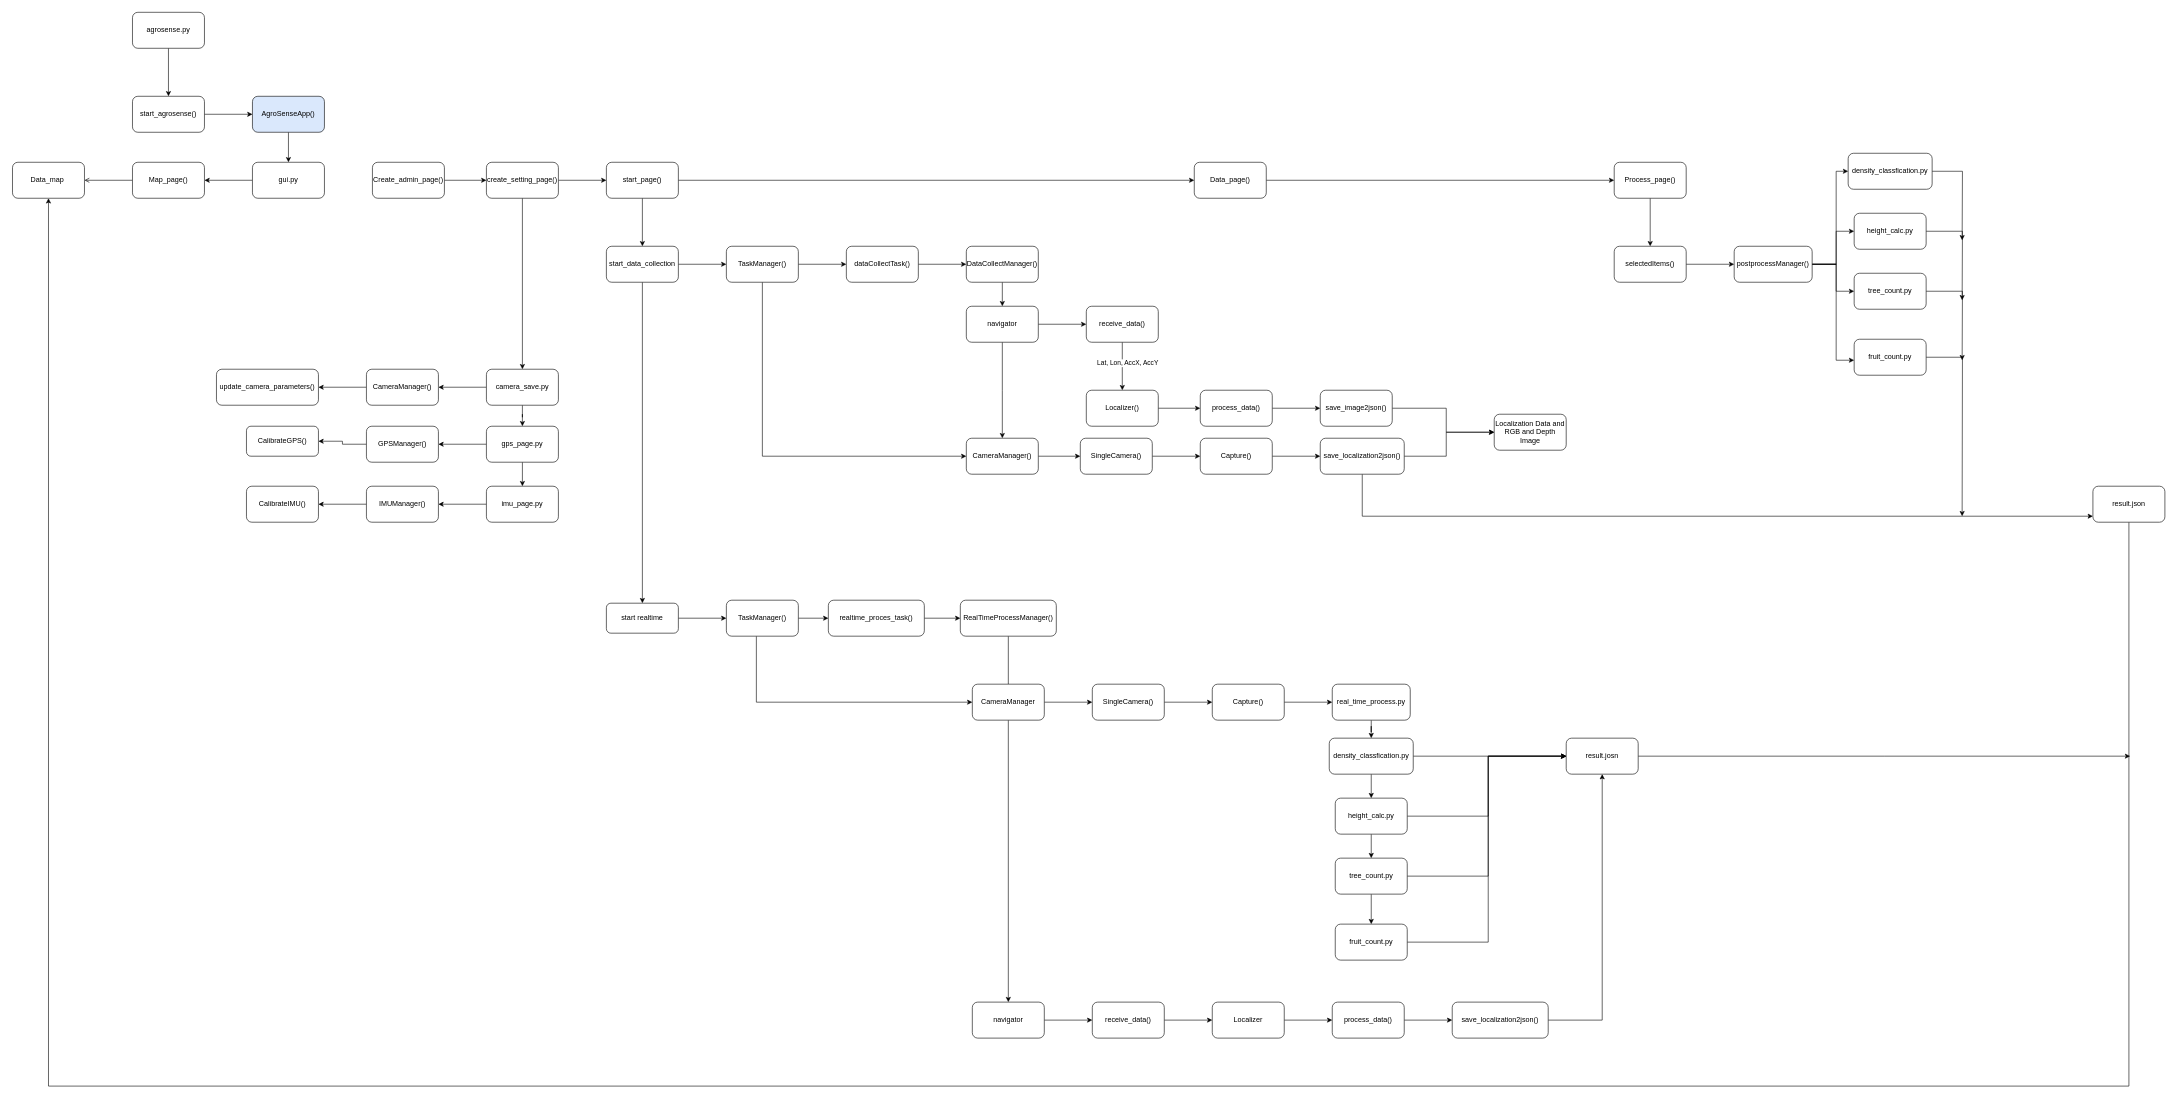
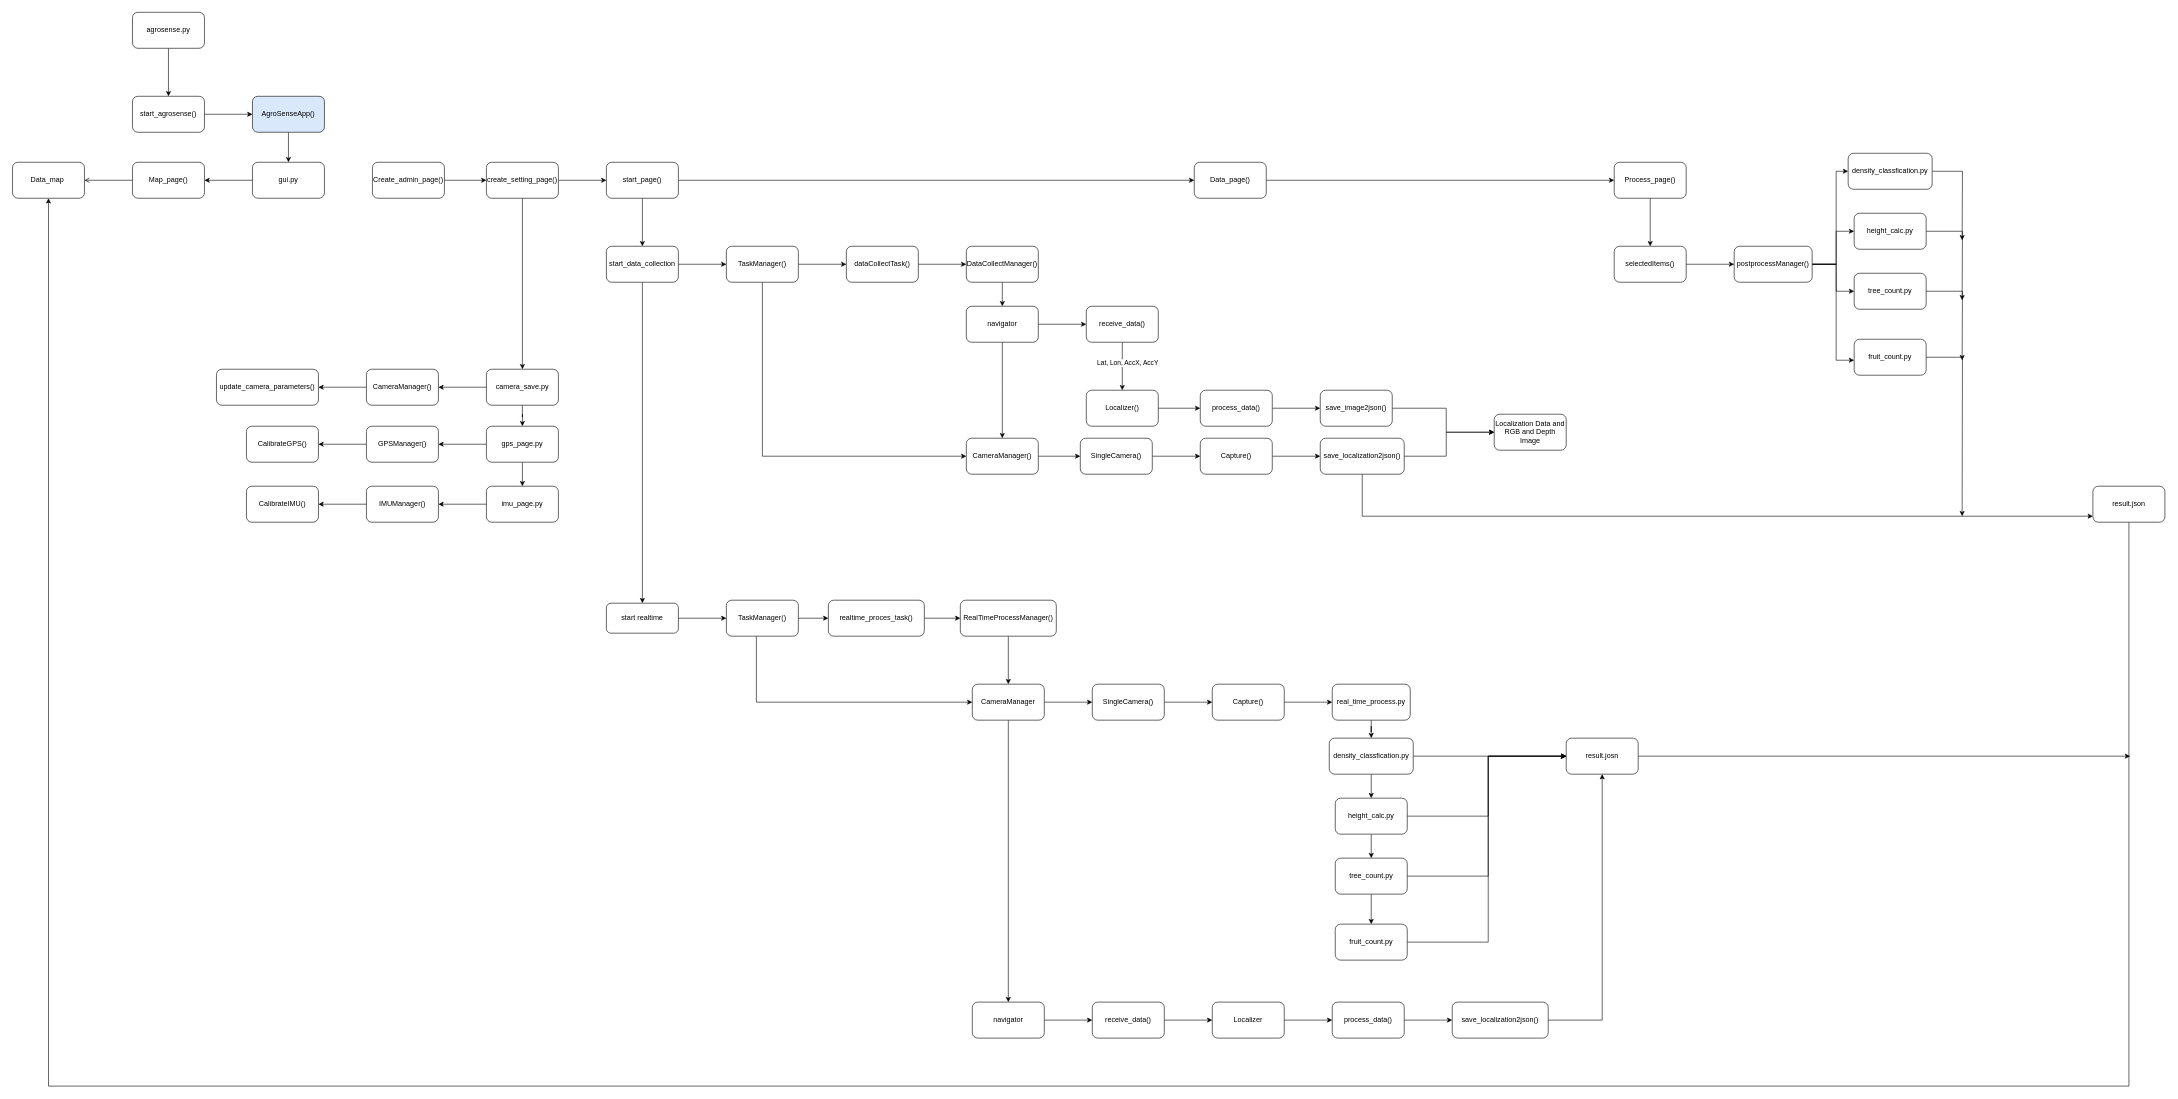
- <mxCell id="125" value="CalibrateGPS()" style="whiteSpace=wrap;html=1;rounded=1;" vertex="1" parent="1"><mxGeometry x="410" y="710" width="120" height="50" as="geometry" /></mxCell>
+ <mxCell id="125" value="CalibrateGPS()" style="whiteSpace=wrap;html=1;rounded=1;" vertex="1" parent="1"><mxGeometry x="410" y="710" width="120" height="60" as="geometry" /></mxCell>
- <mxCell id="45" value="" style="edgeStyle=orthogonalEdgeStyle;rounded=0;orthogonalLoop=1;jettySize=auto;html=1;endArrow=none;" edge="1" parent="1" source="46" target="69"><mxGeometry relative="1" as="geometry" /></mxCell>
+ <mxCell id="45" value="" style="edgeStyle=orthogonalEdgeStyle;rounded=0;orthogonalLoop=1;jettySize=auto;html=1;" edge="1" parent="1" source="46" target="69"><mxGeometry relative="1" as="geometry" /></mxCell>
